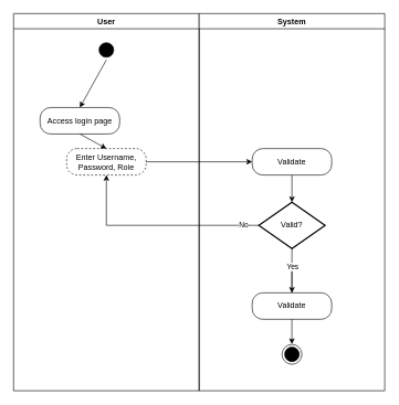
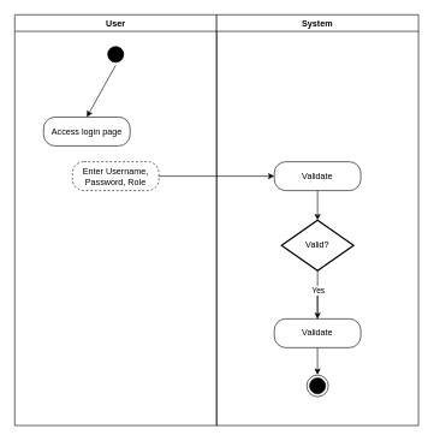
- <mxCell id="7" value="" style="endArrow=classic;html=1;rounded=0;entryX=0.5;entryY=0;entryDx=0;entryDy=0;exitX=0.5;exitY=1;exitDx=0;exitDy=0;" parent="2" source="4" target="6" edge="1"><mxGeometry width="50" height="50" relative="1" as="geometry"><mxPoint x="130" y="172" as="sourcePoint" /><mxPoint x="95.5" y="144" as="targetPoint" /></mxGeometry></mxCell>
- <mxCell id="18" style="edgeStyle=orthogonalEdgeStyle;rounded=0;orthogonalLoop=1;jettySize=auto;html=1;entryX=0.5;entryY=1;entryDx=0;entryDy=0;" parent="1" source="13" target="6" edge="1"><mxGeometry relative="1" as="geometry" /></mxCell>
- <mxCell id="19" value="No" style="edgeLabel;html=1;align=center;verticalAlign=middle;resizable=0;points=[];" parent="18" vertex="1" connectable="0"><mxGeometry x="-0.846" y="-1" relative="1" as="geometry"><mxPoint as="offset" /></mxGeometry></mxCell>
